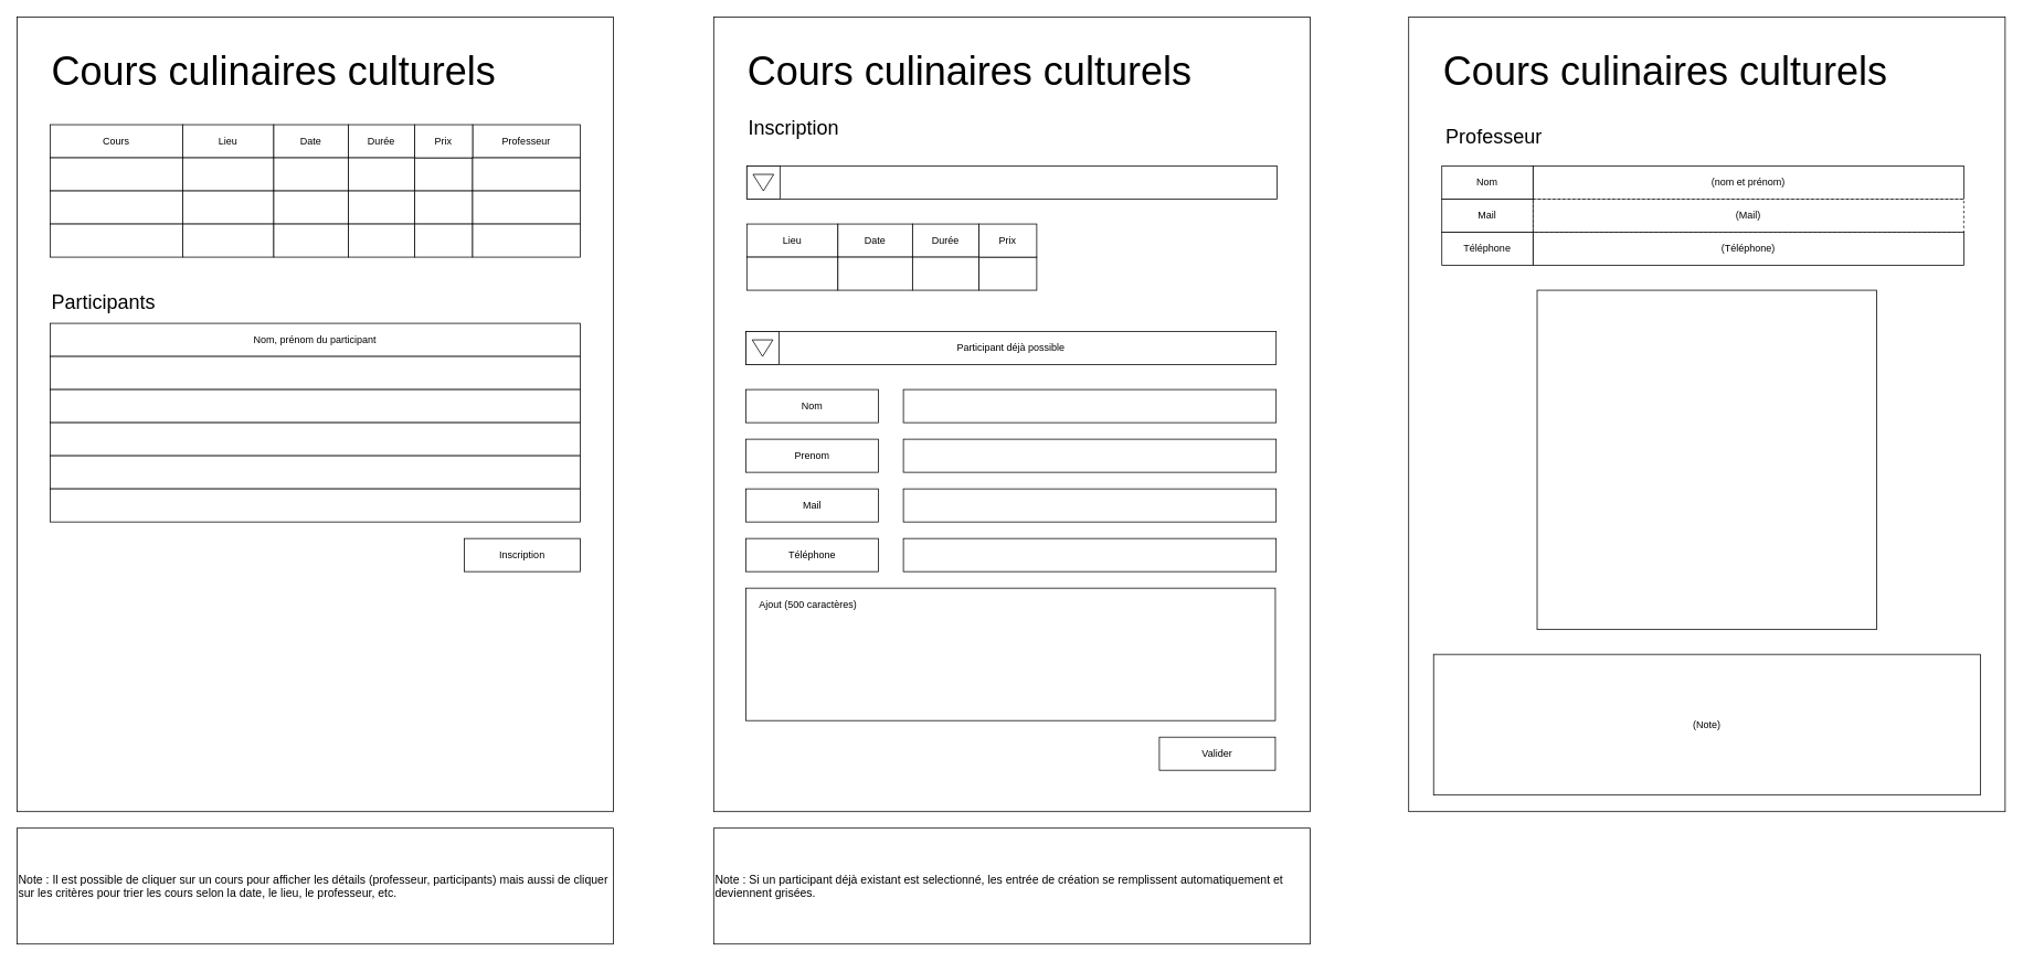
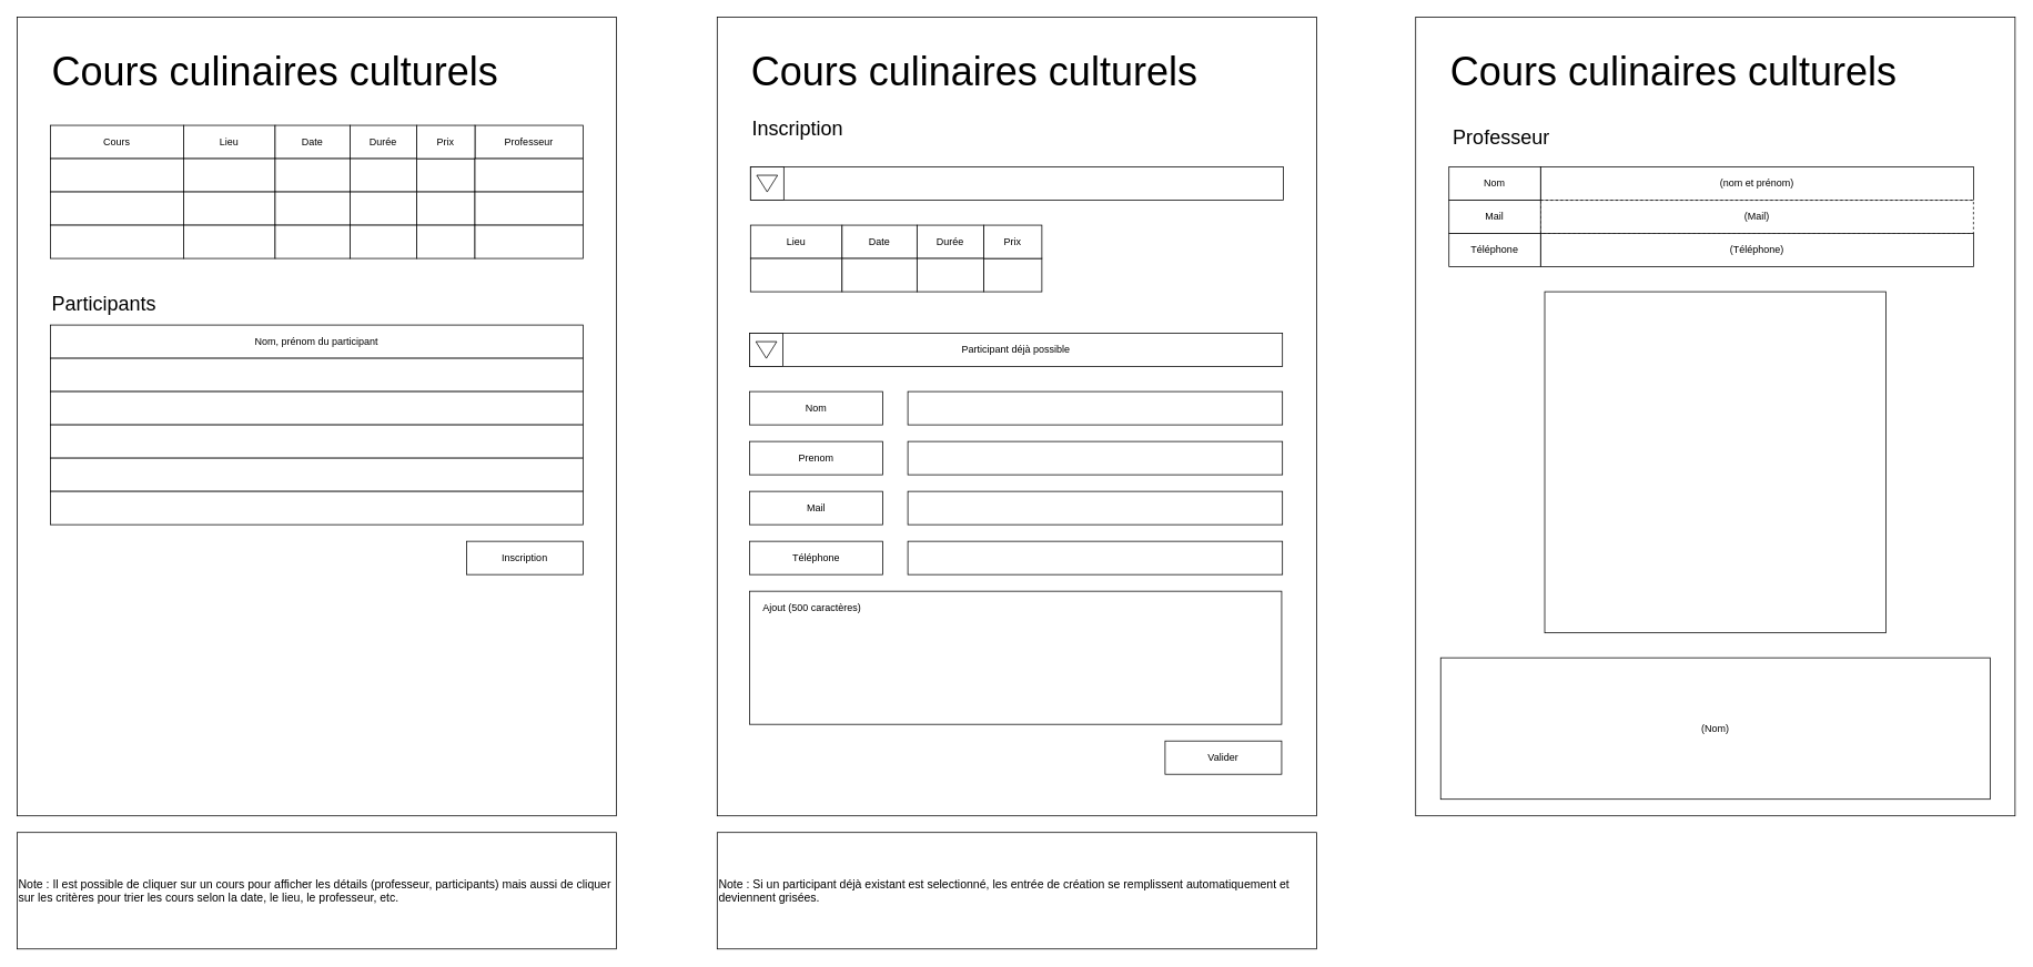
- <mxCell id="73" value="(Note)" style="rounded=0;whiteSpace=wrap;html=1;" parent="1" vertex="1"><mxGeometry x="1730" y="790" width="660" height="170" as="geometry" /></mxCell>
+ <mxCell id="73" value="(Nom)" style="rounded=0;whiteSpace=wrap;html=1;" parent="1" vertex="1"><mxGeometry x="1730" y="790" width="660" height="170" as="geometry" /></mxCell>
